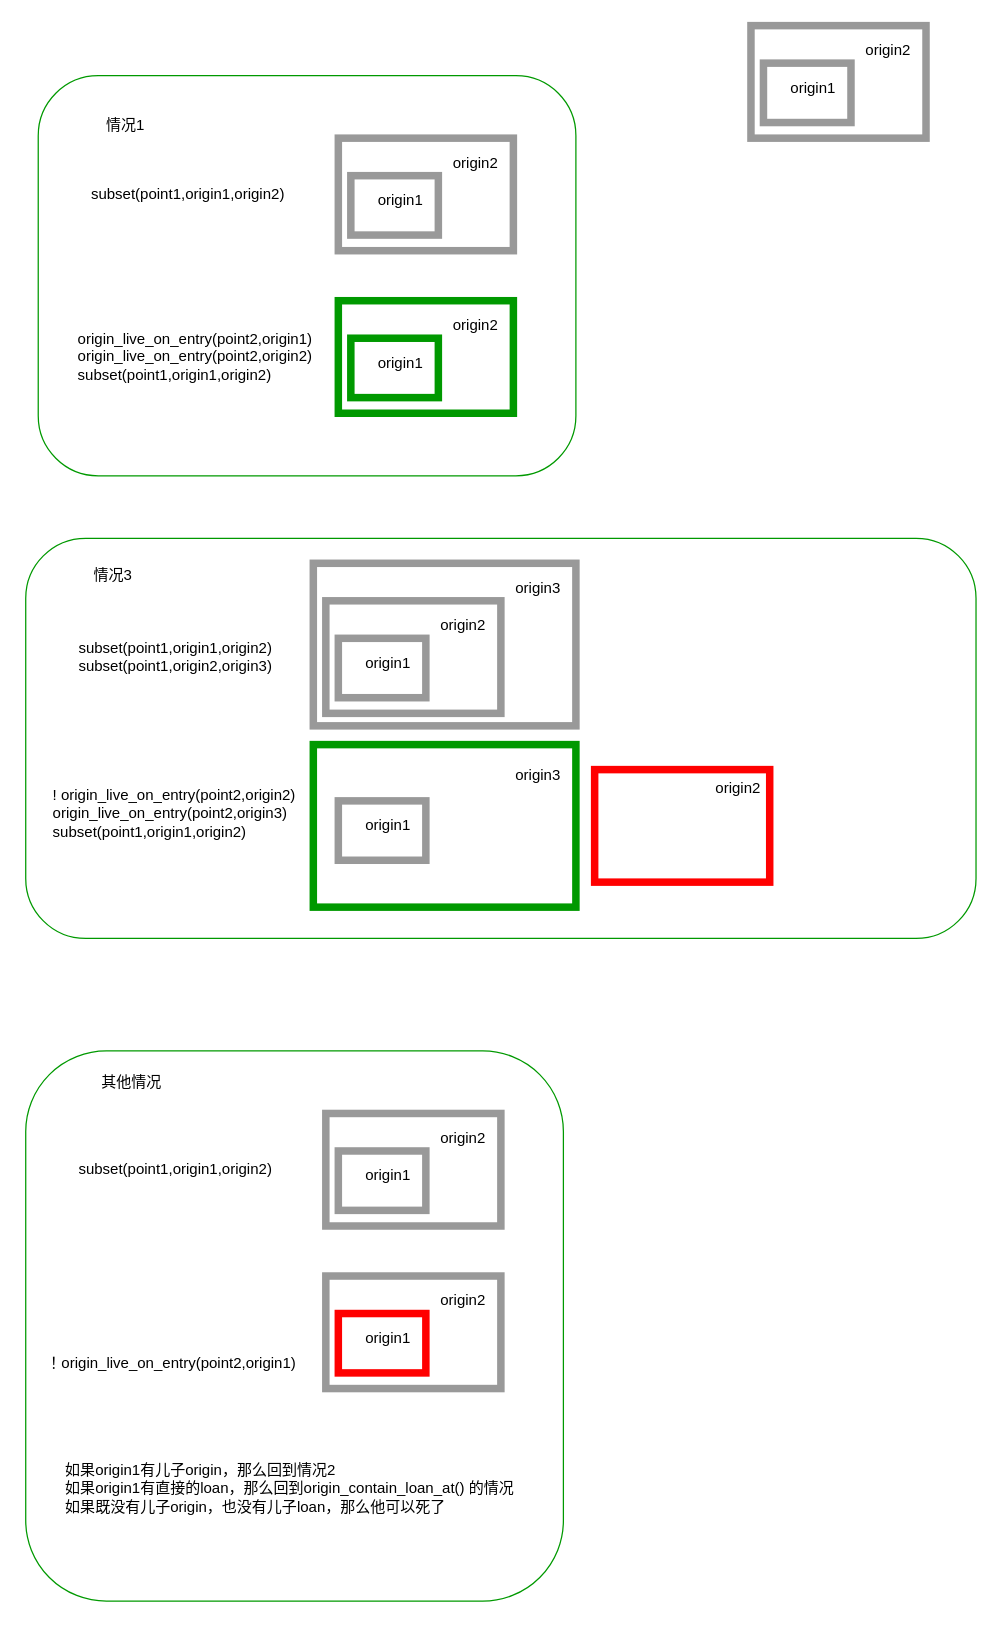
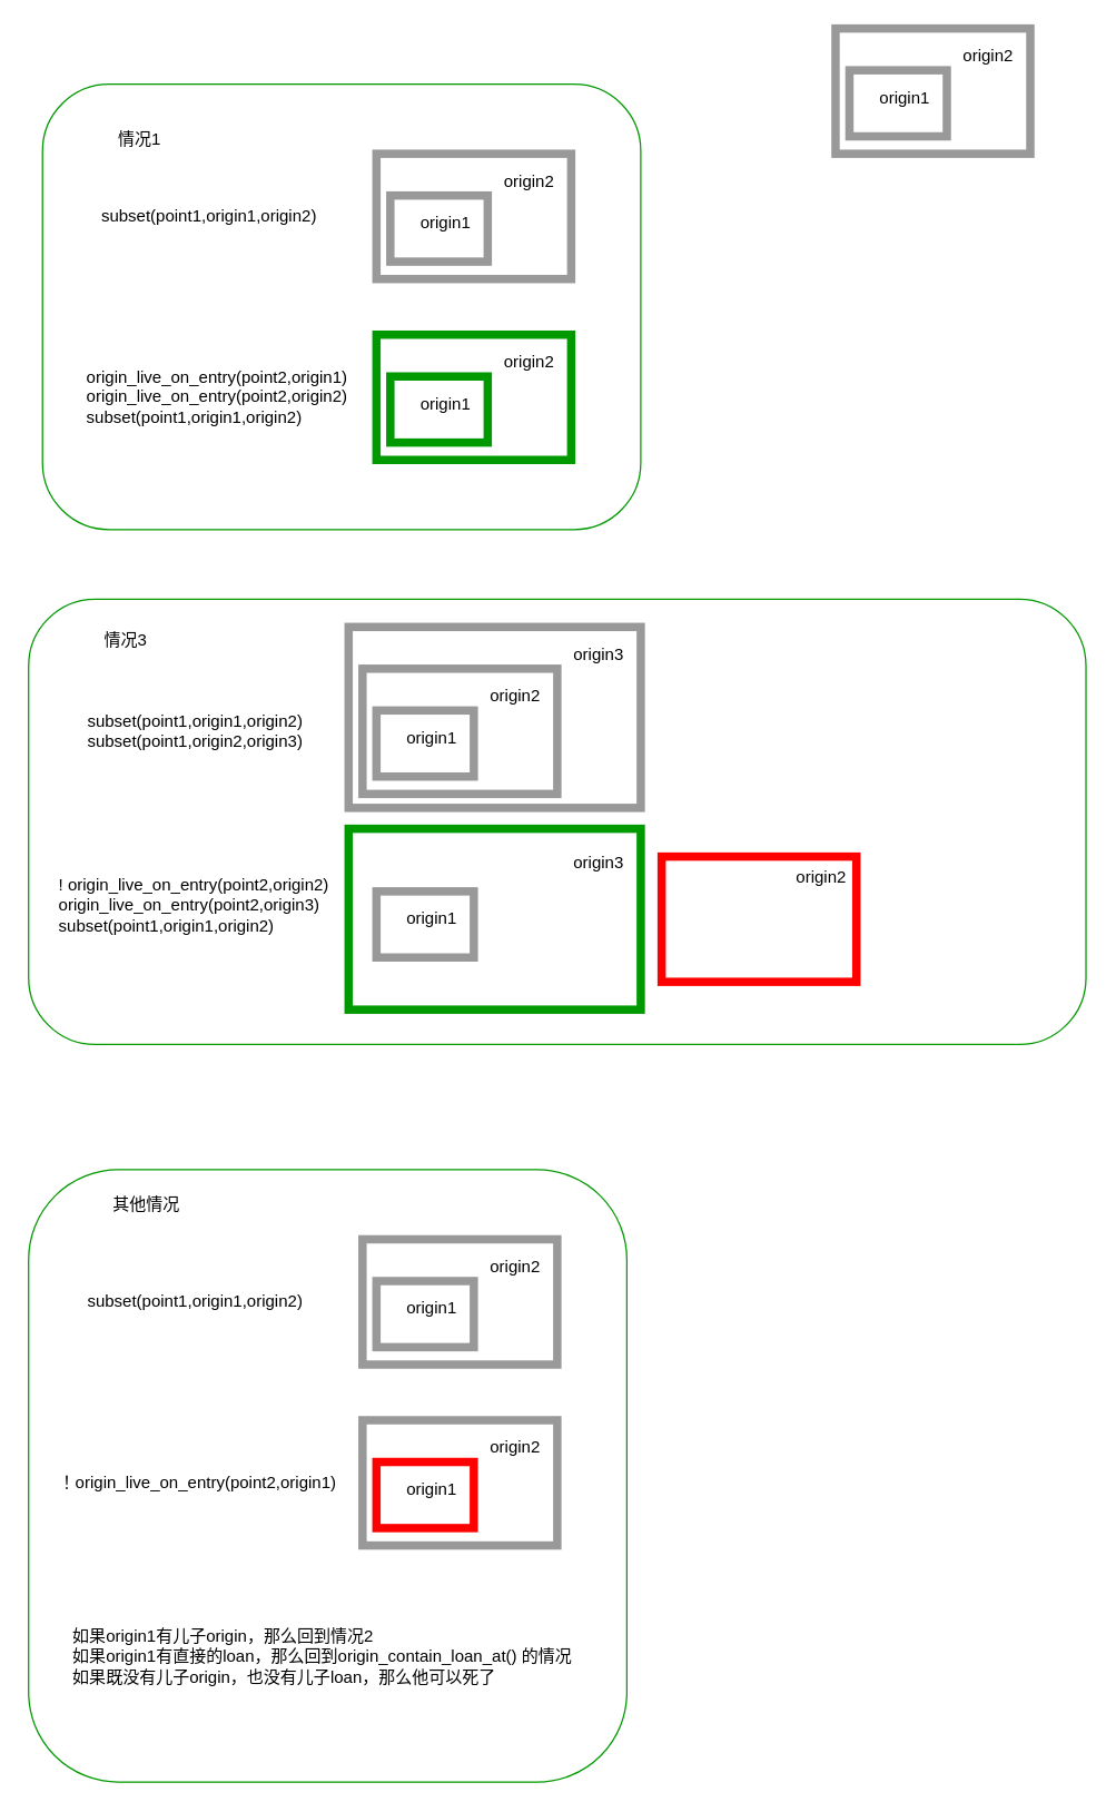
- <mxCell id="44" value="&lt;div&gt;&lt;span&gt;！origin_live_on_entry(point2,origin1)&lt;/span&gt;&lt;/div&gt;" style="text;html=1;strokeColor=none;fillColor=none;align=left;verticalAlign=middle;whiteSpace=wrap;rounded=0;" vertex="1" parent="1"><mxGeometry x="35" y="1065" width="210" height="50" as="geometry" /></mxCell>
+ <mxCell id="44" value="&lt;div&gt;&lt;span&gt;！origin_live_on_entry(point2,origin1)&lt;/span&gt;&lt;/div&gt;" style="text;html=1;strokeColor=none;fillColor=none;align=left;verticalAlign=middle;whiteSpace=wrap;rounded=0;" vertex="1" parent="1"><mxGeometry x="40" y="1040" width="210" height="50" as="geometry" /></mxCell>
